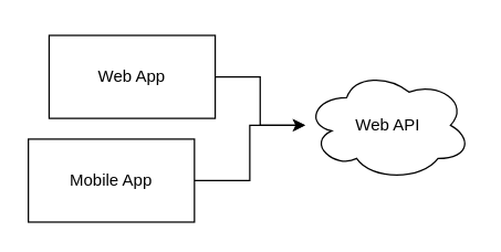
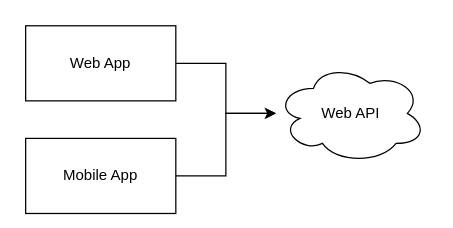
- <mxCell id="4" value="Web App" style="rounded=0;whiteSpace=wrap;html=1;" vertex="1" parent="1"><mxGeometry x="35" y="25" width="120" height="60" as="geometry" /></mxCell>
+ <mxCell id="4" value="Web App" style="rounded=0;whiteSpace=wrap;html=1;" vertex="1" parent="1"><mxGeometry x="20" y="20" width="120" height="60" as="geometry" /></mxCell>
- <mxCell id="6" value="Mobile App" style="rounded=0;whiteSpace=wrap;html=1;" vertex="1" parent="1"><mxGeometry x="20" y="100" width="120" height="60" as="geometry" /></mxCell>
+ <mxCell id="6" value="Mobile App" style="rounded=0;whiteSpace=wrap;html=1;" vertex="1" parent="1"><mxGeometry x="20" y="110" width="120" height="60" as="geometry" /></mxCell>
